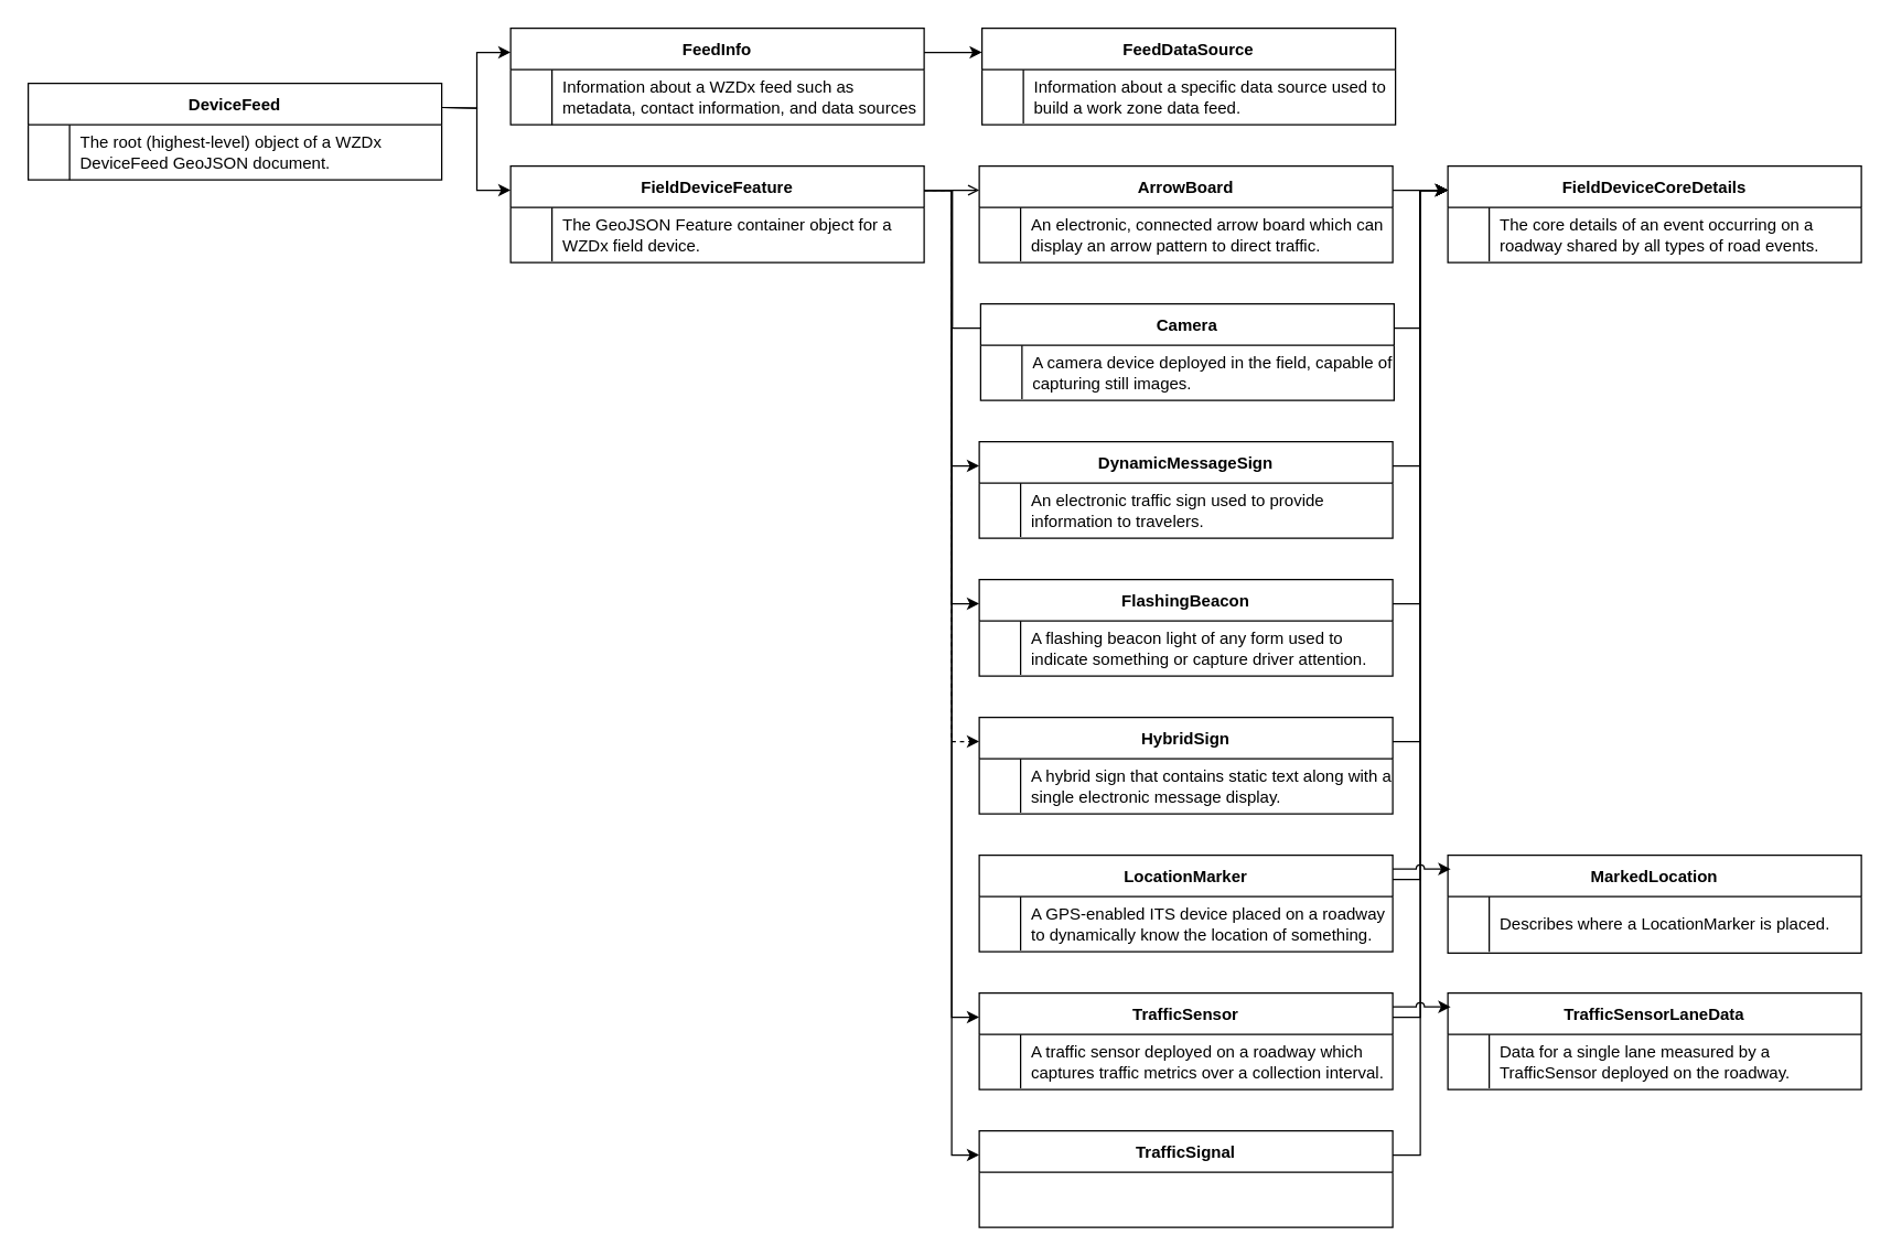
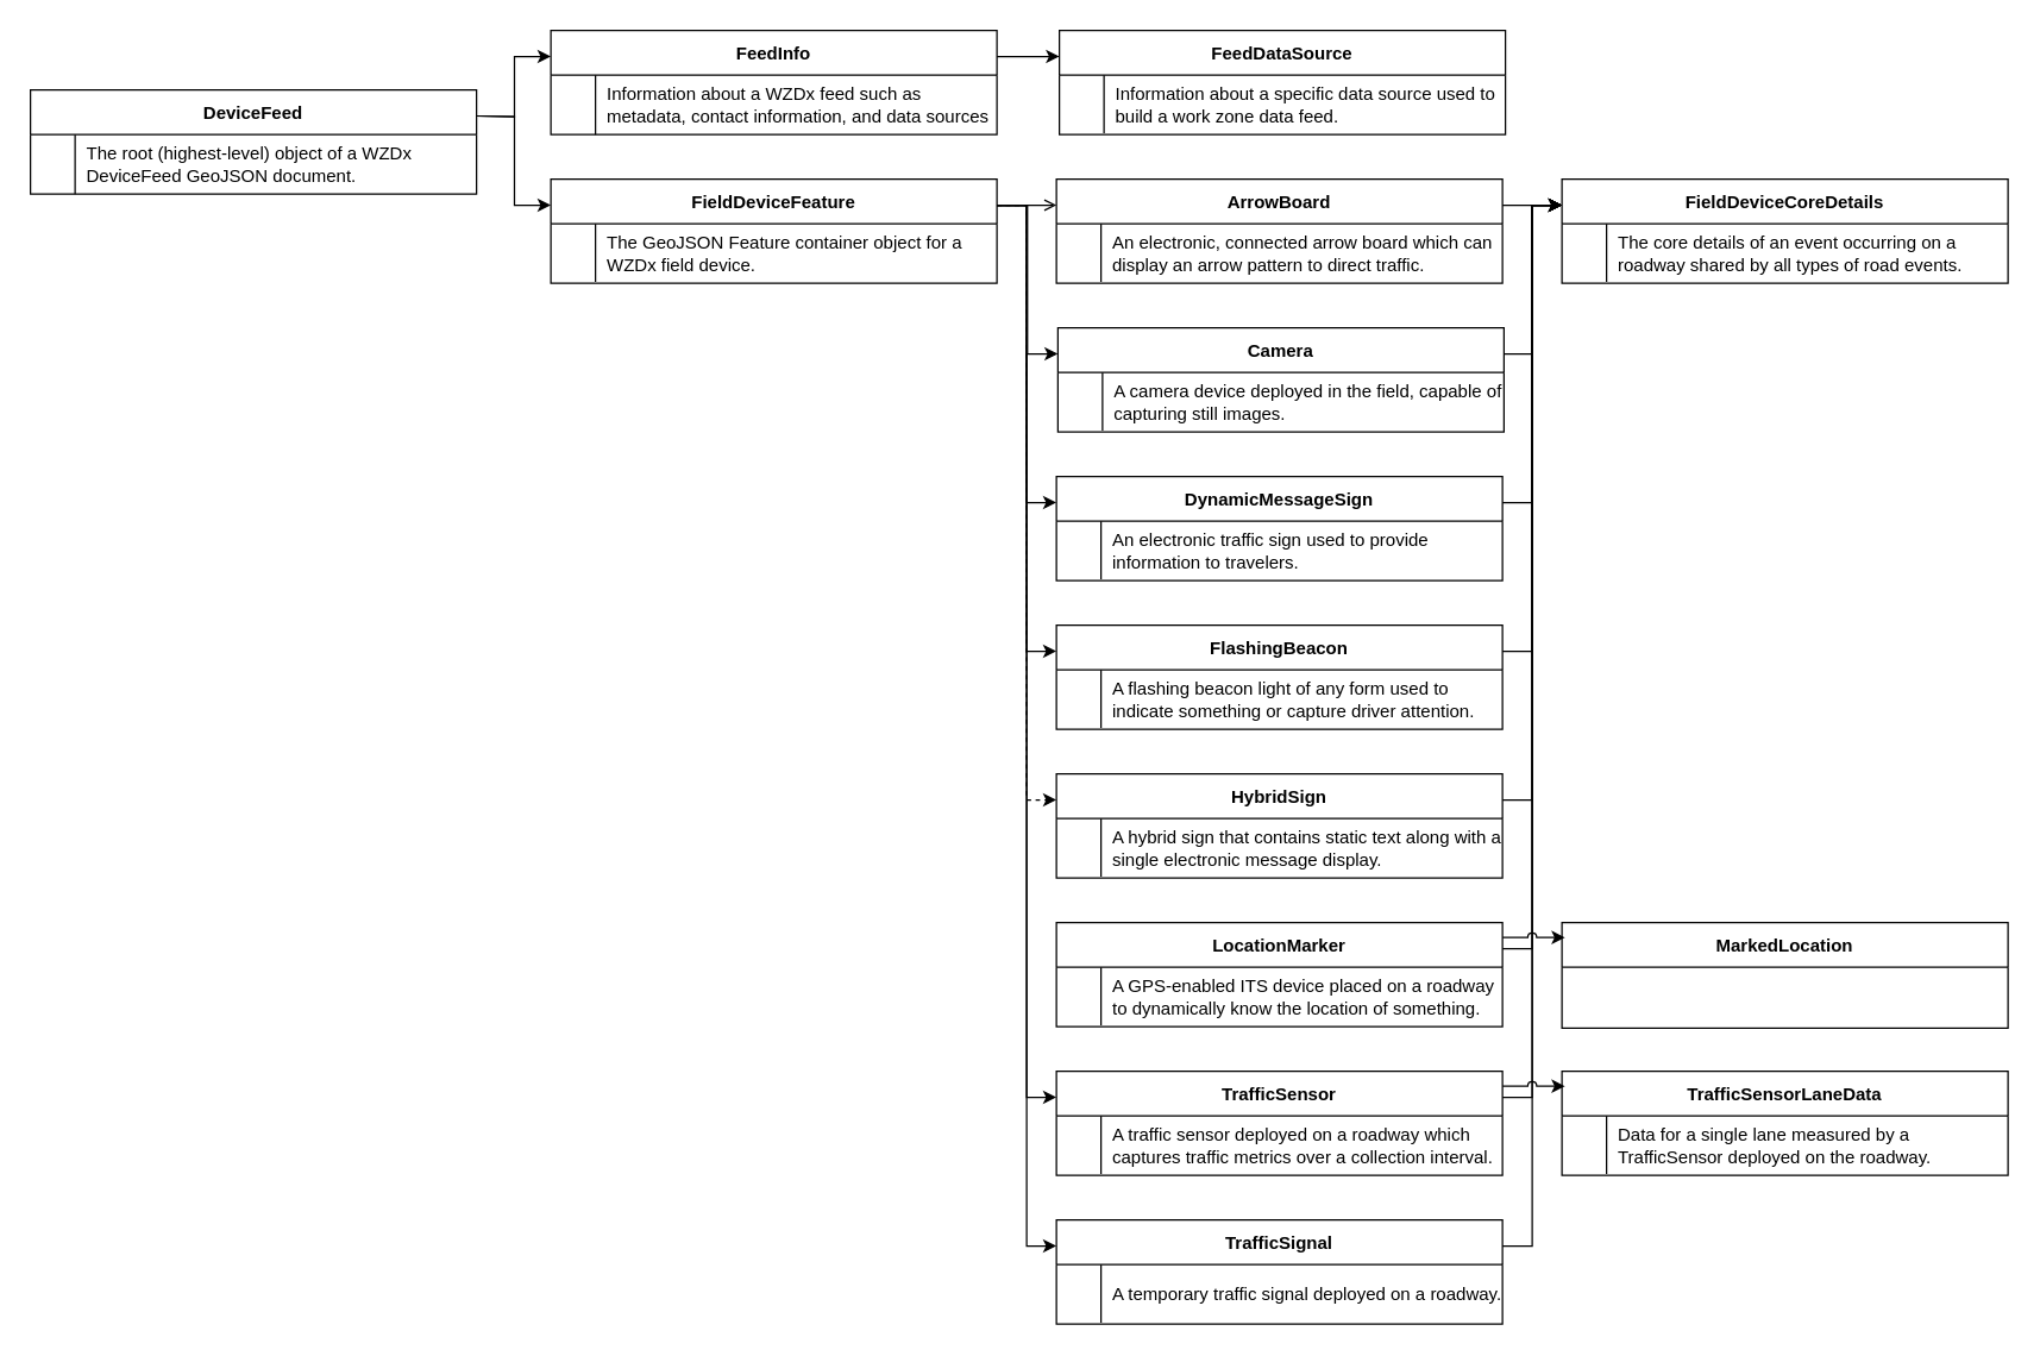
- <mxCell id="31" style="edgeStyle=orthogonalEdgeStyle;rounded=0;orthogonalLoop=1;jettySize=auto;html=1;exitX=1;exitY=0.25;exitDx=0;exitDy=0;entryX=0;entryY=0.25;entryDx=0;entryDy=0;endWidth=6.234;endArrow=none;" edge="1" parent="1" source="8" target="20"><mxGeometry relative="1" as="geometry"><mxPoint x="690" y="57.5" as="sourcePoint" /><mxPoint x="732" y="57.5" as="targetPoint" /></mxGeometry></mxCell>
+ <mxCell id="31" style="edgeStyle=orthogonalEdgeStyle;rounded=0;orthogonalLoop=1;jettySize=auto;html=1;exitX=1;exitY=0.25;exitDx=0;exitDy=0;entryX=0;entryY=0.25;entryDx=0;entryDy=0;endWidth=6.234;" edge="1" parent="1" source="8" target="20"><mxGeometry relative="1" as="geometry"><mxPoint x="690" y="57.5" as="sourcePoint" /><mxPoint x="732" y="57.5" as="targetPoint" /></mxGeometry></mxCell>
- <mxCell id="62" value="Describes where a LocationMarker is placed." style="shape=partialRectangle;overflow=hidden;connectable=0;top=0;left=0;bottom=0;right=0;align=left;spacingLeft=6;fontStyle=0;strokeColor=#d6b656;fillColor=none;whiteSpace=wrap;" vertex="1" parent="60"><mxGeometry x="30" width="270" height="40" as="geometry"><mxRectangle width="270" height="40" as="alternateBounds" /></mxGeometry></mxCell>
+ <mxCell id="70" value="A temporary traffic signal deployed on a roadway." style="shape=partialRectangle;overflow=hidden;connectable=0;top=0;left=0;bottom=0;right=0;align=left;spacingLeft=6;fontStyle=0;strokeColor=#d6b656;fillColor=none;whiteSpace=wrap;" vertex="1" parent="68"><mxGeometry x="30" width="270" height="39" as="geometry"><mxRectangle width="270" height="39" as="alternateBounds" /></mxGeometry></mxCell>
